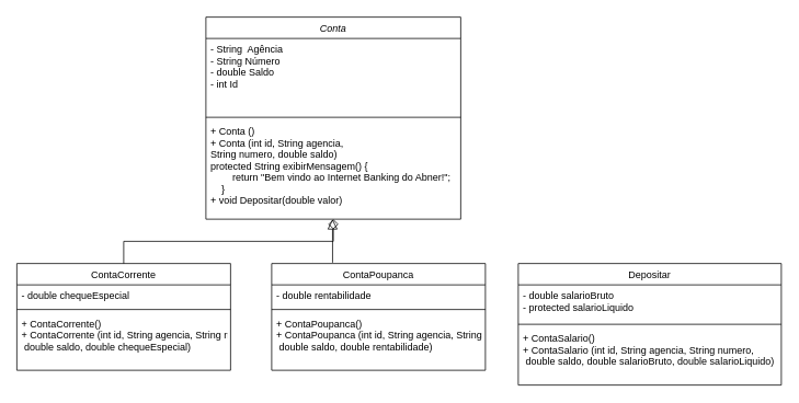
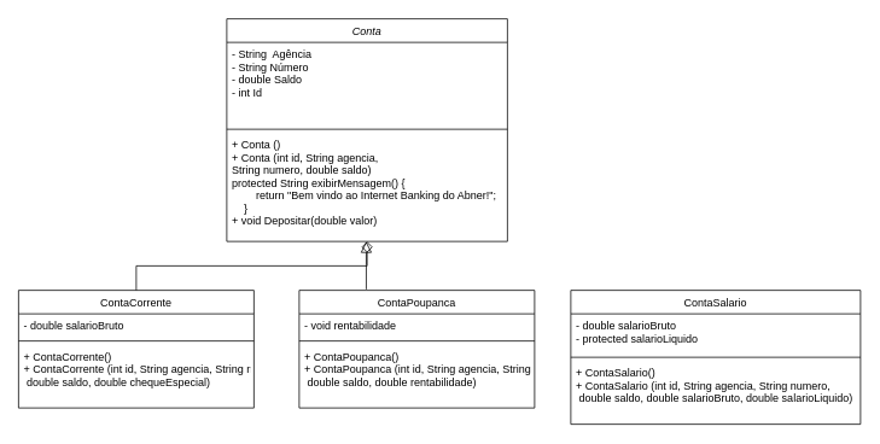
- <mxCell id="16" value="Depositar" style="swimlane;fontStyle=0;align=center;verticalAlign=top;childLayout=stackLayout;horizontal=1;startSize=26;horizontalStack=0;resizeParent=1;resizeLast=0;collapsible=1;marginBottom=0;rounded=0;shadow=0;strokeWidth=1;" vertex="1" parent="1"><mxGeometry x="630" y="320" width="320" height="148" as="geometry"><mxRectangle x="130" y="380" width="160" height="26" as="alternateBounds" /></mxGeometry></mxCell>
+ <mxCell id="16" value="ContaSalario" style="swimlane;fontStyle=0;align=center;verticalAlign=top;childLayout=stackLayout;horizontal=1;startSize=26;horizontalStack=0;resizeParent=1;resizeLast=0;collapsible=1;marginBottom=0;rounded=0;shadow=0;strokeWidth=1;" vertex="1" parent="1"><mxGeometry x="630" y="320" width="320" height="148" as="geometry"><mxRectangle x="130" y="380" width="160" height="26" as="alternateBounds" /></mxGeometry></mxCell>
- <mxCell id="7" value="- double chequeEspecial" style="text;align=left;verticalAlign=top;spacingLeft=4;spacingRight=4;overflow=hidden;rotatable=0;points=[[0,0.5],[1,0.5]];portConstraint=eastwest;rounded=0;shadow=0;html=0;" vertex="1" parent="6"><mxGeometry y="26" width="260" height="26" as="geometry" /></mxCell>
+ <mxCell id="7" value="- double salarioBruto" style="text;align=left;verticalAlign=top;spacingLeft=4;spacingRight=4;overflow=hidden;rotatable=0;points=[[0,0.5],[1,0.5]];portConstraint=eastwest;rounded=0;shadow=0;html=0;" vertex="1" parent="6"><mxGeometry y="26" width="260" height="26" as="geometry" /></mxCell>
- <mxCell id="12" value="- double rentabilidade" style="text;align=left;verticalAlign=top;spacingLeft=4;spacingRight=4;overflow=hidden;rotatable=0;points=[[0,0.5],[1,0.5]];portConstraint=eastwest;rounded=0;shadow=0;html=0;" vertex="1" parent="11"><mxGeometry y="26" width="260" height="26" as="geometry" /></mxCell>
+ <mxCell id="12" value="- void rentabilidade" style="text;align=left;verticalAlign=top;spacingLeft=4;spacingRight=4;overflow=hidden;rotatable=0;points=[[0,0.5],[1,0.5]];portConstraint=eastwest;rounded=0;shadow=0;html=0;" vertex="1" parent="11"><mxGeometry y="26" width="260" height="26" as="geometry" /></mxCell>
